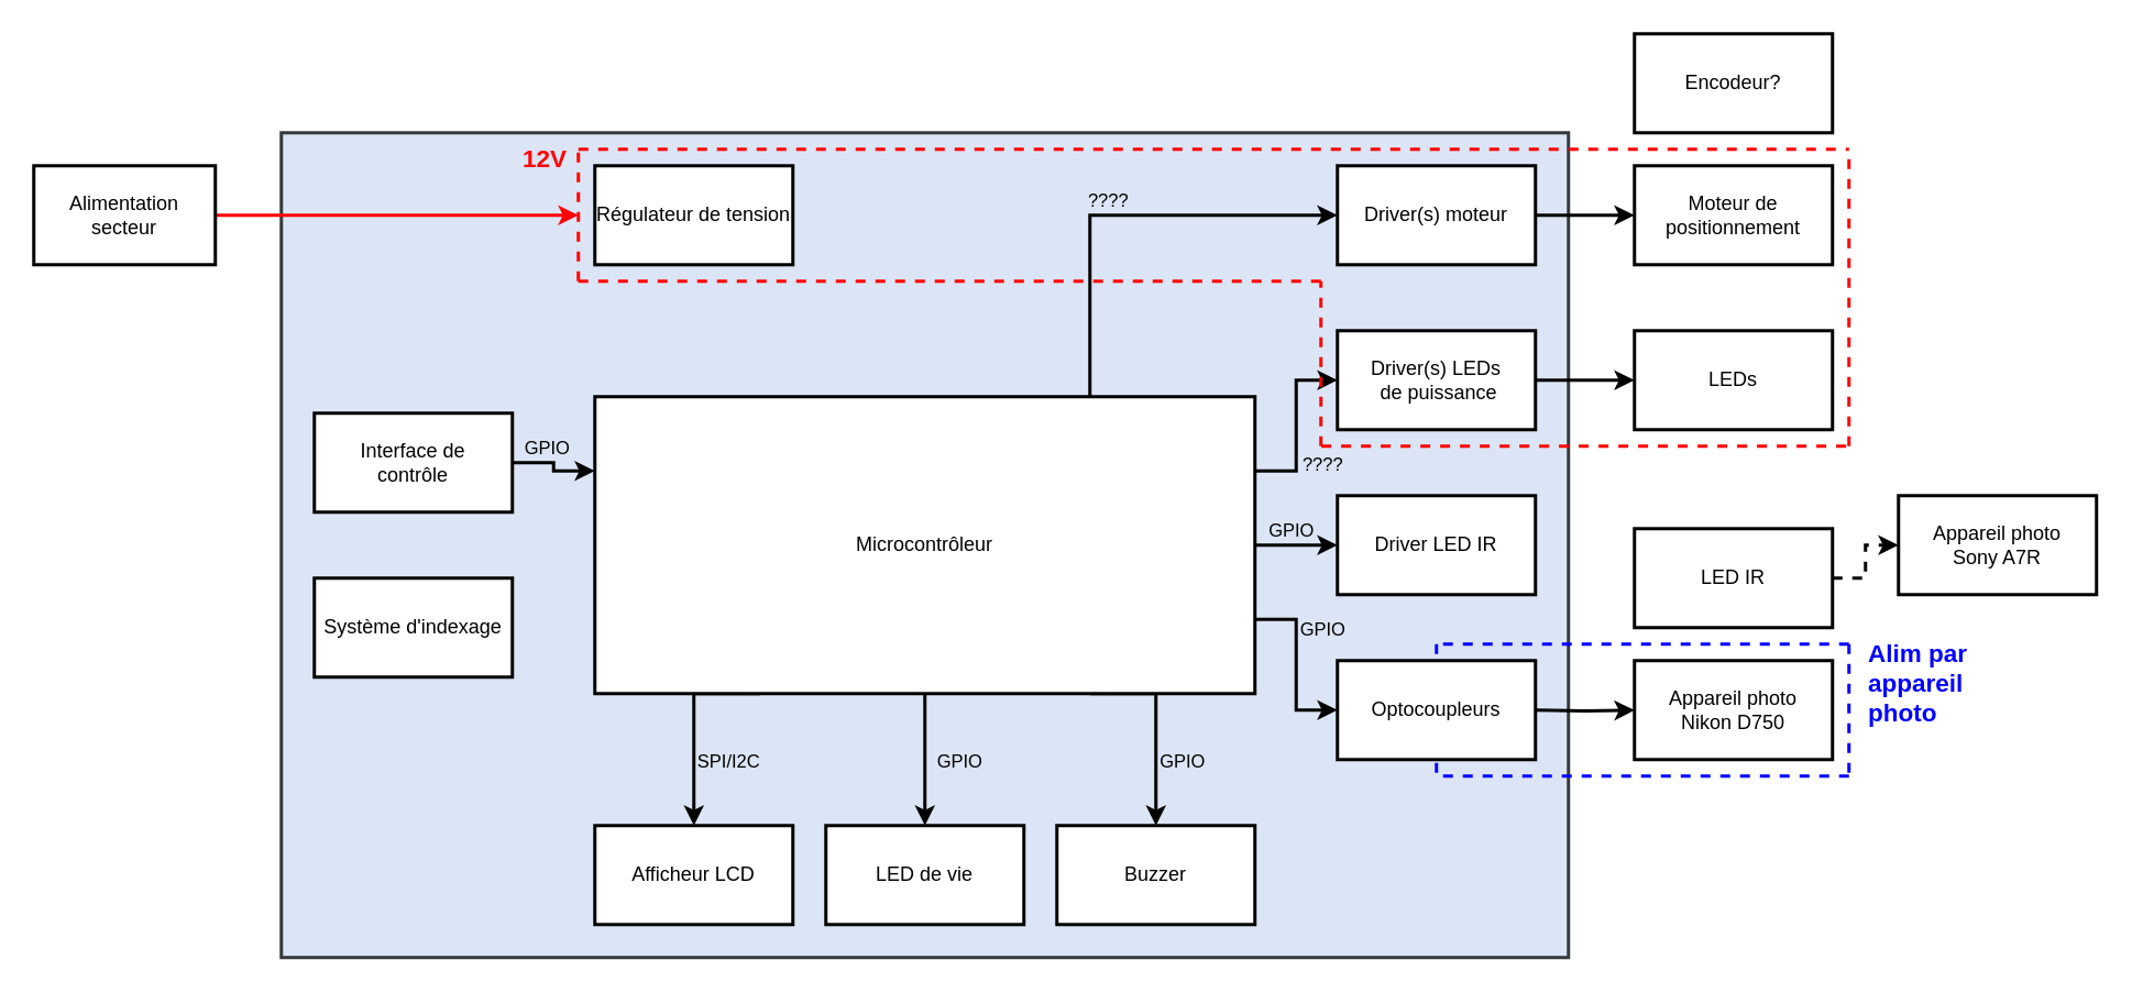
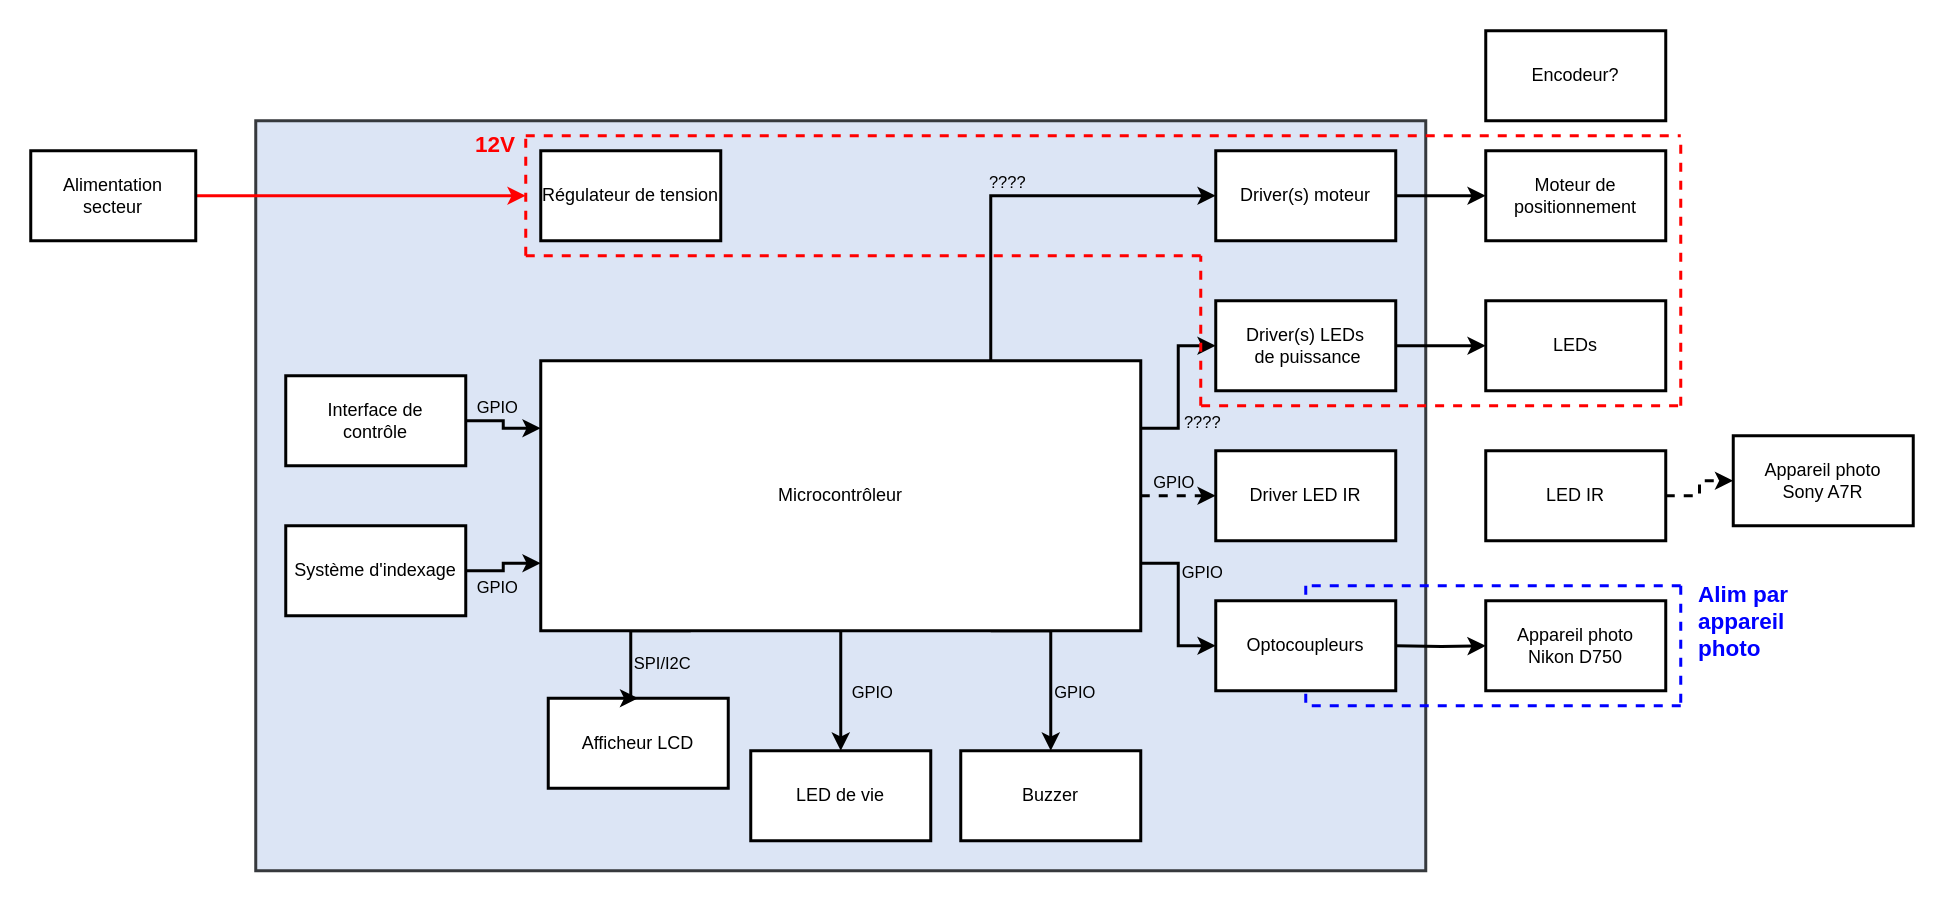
- <mxCell id="25" style="edgeStyle=orthogonalEdgeStyle;rounded=0;orthogonalLoop=1;jettySize=auto;html=1;exitX=1;exitY=0.5;exitDx=0;exitDy=0;entryX=0;entryY=0.5;entryDx=0;entryDy=0;strokeWidth=2;" edge="1" parent="1" source="33" target="16"><mxGeometry relative="1" as="geometry" /></mxCell>
+ <mxCell id="25" style="edgeStyle=orthogonalEdgeStyle;rounded=0;orthogonalLoop=1;jettySize=auto;html=1;exitX=1;exitY=0.5;exitDx=0;exitDy=0;entryX=0;entryY=0.5;entryDx=0;entryDy=0;strokeWidth=2;dashed=1;" edge="1" parent="1" source="33" target="16"><mxGeometry relative="1" as="geometry" /></mxCell>
- <mxCell id="18" value="&lt;div&gt;Appareil photo&lt;br&gt;&lt;/div&gt;&lt;div&gt;Sony A7R&lt;br&gt;&lt;/div&gt;" style="rounded=0;whiteSpace=wrap;html=1;strokeWidth=2;" parent="1" vertex="1"><mxGeometry x="1150" y="300" width="120" height="60" as="geometry" /></mxCell>
+ <mxCell id="18" value="&lt;div&gt;Appareil photo&lt;br&gt;&lt;/div&gt;&lt;div&gt;Sony A7R&lt;br&gt;&lt;/div&gt;" style="rounded=0;whiteSpace=wrap;html=1;strokeWidth=2;" parent="1" vertex="1"><mxGeometry x="1155" y="290" width="120" height="60" as="geometry" /></mxCell>
- <mxCell id="15" value="LED IR" style="rounded=0;whiteSpace=wrap;html=1;strokeWidth=2;" parent="1" vertex="1"><mxGeometry x="990" y="320" width="120" height="60" as="geometry" /></mxCell>
+ <mxCell id="15" value="LED IR" style="rounded=0;whiteSpace=wrap;html=1;strokeWidth=2;" parent="1" vertex="1"><mxGeometry x="990" y="300" width="120" height="60" as="geometry" /></mxCell>
+ <mxCell id="35" style="edgeStyle=orthogonalEdgeStyle;rounded=0;orthogonalLoop=1;jettySize=auto;html=1;entryX=0;entryY=0.75;entryDx=0;entryDy=0;strokeWidth=2;" edge="1" parent="1" source="37" target="33"><mxGeometry relative="1" as="geometry" /></mxCell>
+ <mxCell id="36" value="GPIO" style="edgeLabel;html=1;align=center;verticalAlign=middle;resizable=0;points=[];labelBackgroundColor=none;" vertex="1" connectable="0" parent="35"><mxGeometry x="-0.376" y="-1" relative="1" as="geometry"><mxPoint x="3" y="9" as="offset" /></mxGeometry></mxCell>
- <mxCell id="9" value="Afficheur LCD" style="rounded=0;whiteSpace=wrap;html=1;strokeWidth=2;" parent="1" vertex="1"><mxGeometry x="360" y="500" width="120" height="60" as="geometry" /></mxCell>
+ <mxCell id="9" value="Afficheur LCD" style="rounded=0;whiteSpace=wrap;html=1;strokeWidth=2;" parent="1" vertex="1"><mxGeometry x="365" y="465" width="120" height="60" as="geometry" /></mxCell>
